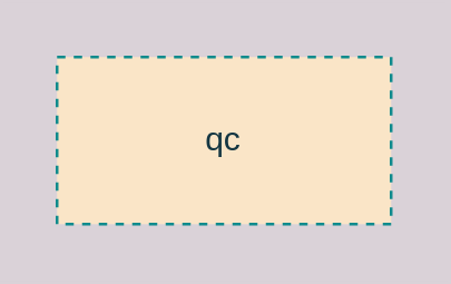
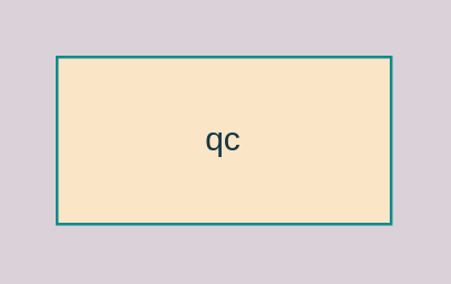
- <mxCell id="2" value="qc" style="rounded=0;whiteSpace=wrap;html=1;fillColor=#FAE5C7;strokeColor=#0F8B8D;fontColor=#143642;dashed=1;" parent="1" vertex="1"><mxGeometry x="20" y="20" width="120" height="60" as="geometry" /></mxCell>
+ <mxCell id="2" value="qc" style="rounded=0;whiteSpace=wrap;html=1;fillColor=#FAE5C7;strokeColor=#0F8B8D;fontColor=#143642;" parent="1" vertex="1"><mxGeometry x="20" y="20" width="120" height="60" as="geometry" /></mxCell>
